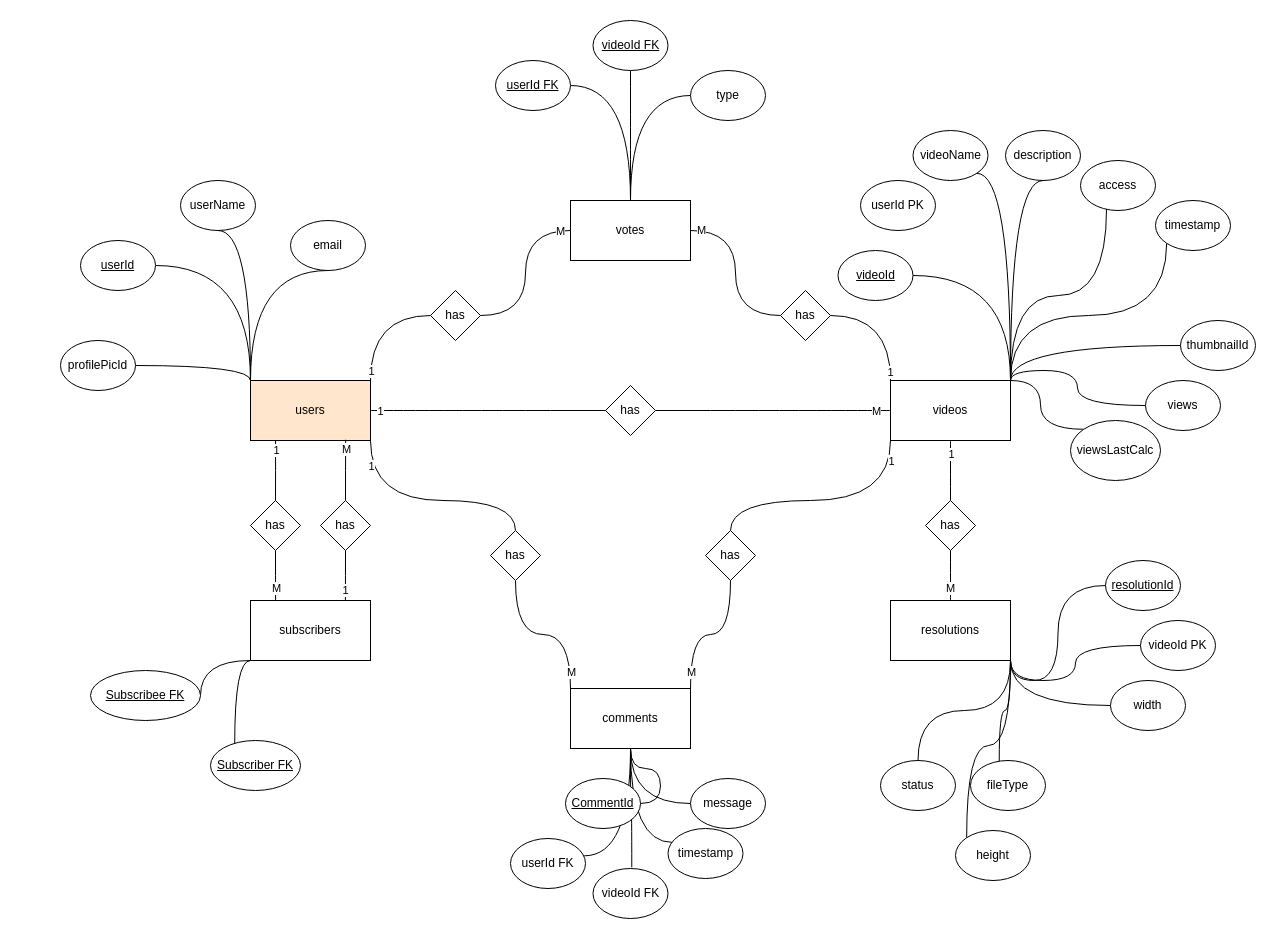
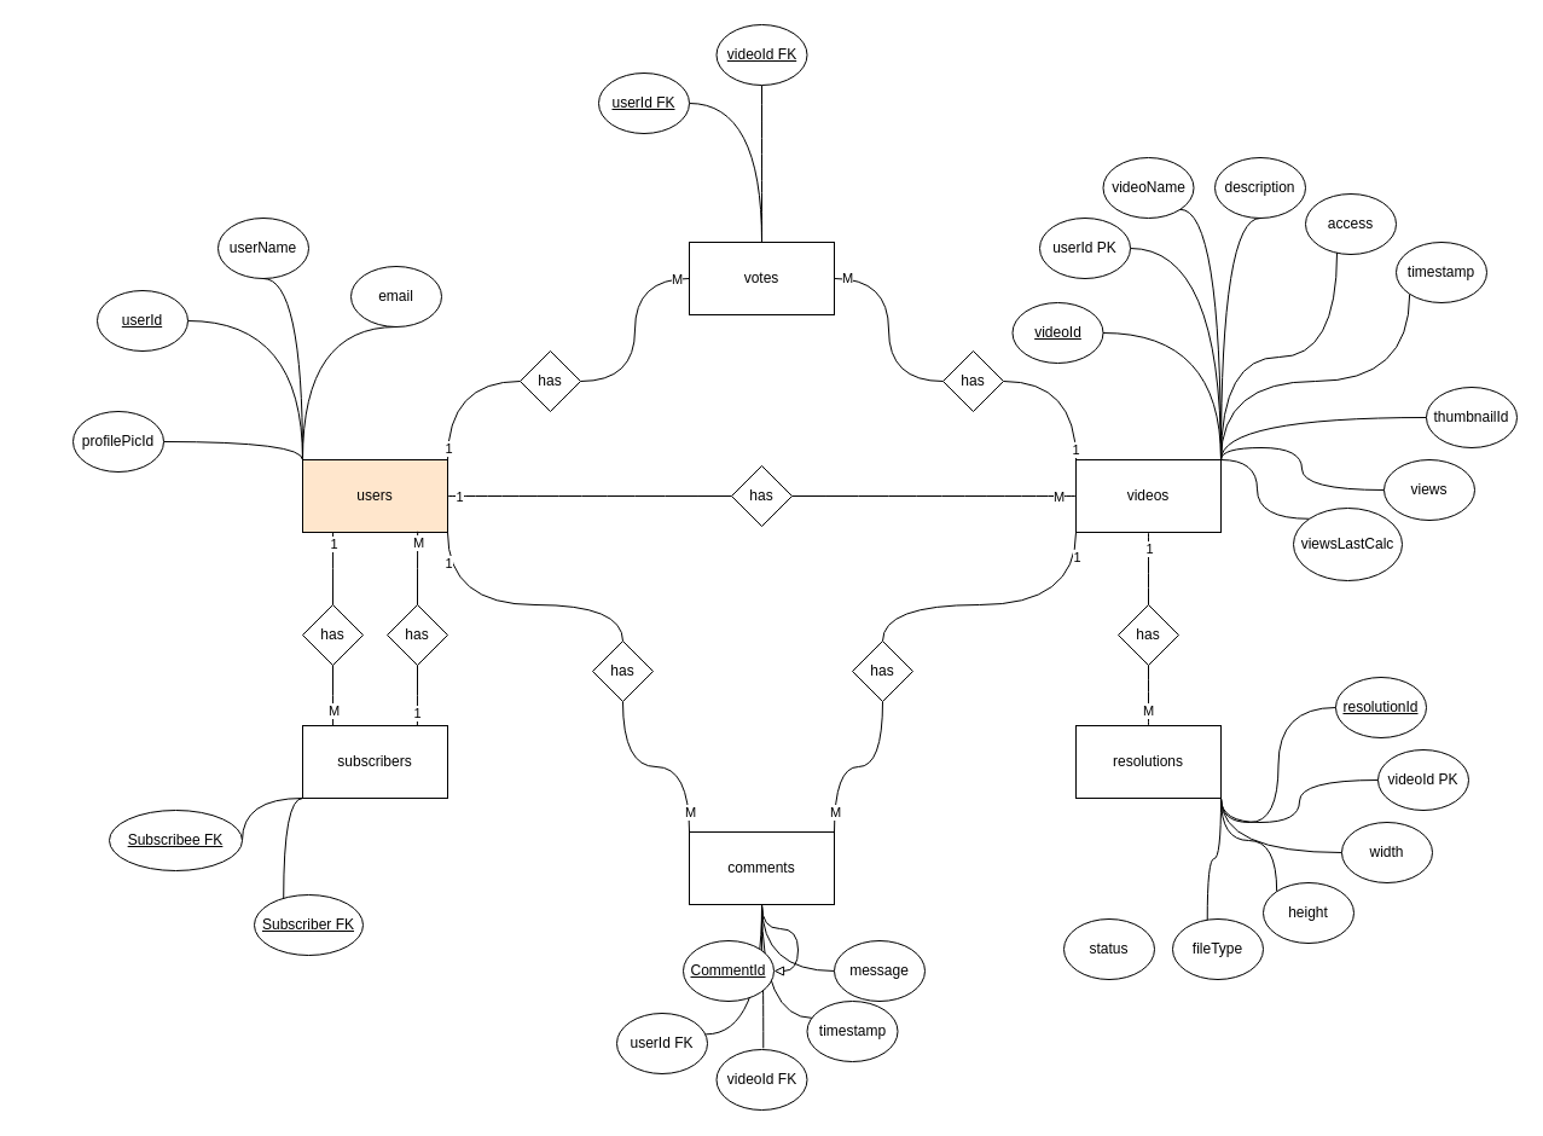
- <mxCell id="54" value="type" style="ellipse;whiteSpace=wrap;html=1;" parent="1" vertex="1"><mxGeometry x="690" y="70" width="75" height="50" as="geometry" /></mxCell>
- <mxCell id="28" style="edgeStyle=orthogonalEdgeStyle;rounded=0;orthogonalLoop=1;jettySize=auto;html=1;entryX=0;entryY=0.5;entryDx=0;entryDy=0;endArrow=none;endFill=0;curved=1;" parent="1" source="30" target="54" edge="1"><mxGeometry relative="1" as="geometry" /></mxCell>
+ <mxCell id="16" style="edgeStyle=orthogonalEdgeStyle;curved=1;rounded=0;orthogonalLoop=1;jettySize=auto;html=1;entryX=1;entryY=0.5;entryDx=0;entryDy=0;endArrow=none;endFill=0;exitX=1;exitY=0;exitDx=0;exitDy=0;" parent="1" source="26" target="57" edge="1"><mxGeometry relative="1" as="geometry" /></mxCell>
- <mxCell id="45" style="edgeStyle=orthogonalEdgeStyle;curved=1;rounded=0;orthogonalLoop=1;jettySize=auto;html=1;entryX=0.5;entryY=0;entryDx=0;entryDy=0;endArrow=none;endFill=0;exitX=1;exitY=1;exitDx=0;exitDy=0;" parent="1" source="47" target="69" edge="1"><mxGeometry relative="1" as="geometry" /></mxCell>
- <mxCell id="32" style="edgeStyle=orthogonalEdgeStyle;curved=1;rounded=0;orthogonalLoop=1;jettySize=auto;html=1;entryX=1;entryY=0.5;entryDx=0;entryDy=0;endArrow=none;endFill=0;exitX=0.5;exitY=1;exitDx=0;exitDy=0;" parent="1" source="36" target="74" edge="1"><mxGeometry relative="1" as="geometry" /></mxCell>
+ <mxCell id="32" style="edgeStyle=orthogonalEdgeStyle;curved=1;rounded=0;orthogonalLoop=1;jettySize=auto;html=1;entryX=1;entryY=0.5;entryDx=0;entryDy=0;endArrow=block;endFill=0;exitX=0.5;exitY=1;exitDx=0;exitDy=0;" parent="1" source="36" target="74" edge="1"><mxGeometry relative="1" as="geometry" /></mxCell>
- <mxCell id="67" value="height" style="ellipse;whiteSpace=wrap;html=1;" parent="1" vertex="1"><mxGeometry x="955" y="830" width="75" height="50" as="geometry" /></mxCell>
+ <mxCell id="67" value="height" style="ellipse;whiteSpace=wrap;html=1;" parent="1" vertex="1"><mxGeometry x="1045" y="730" width="75" height="50" as="geometry" /></mxCell>
